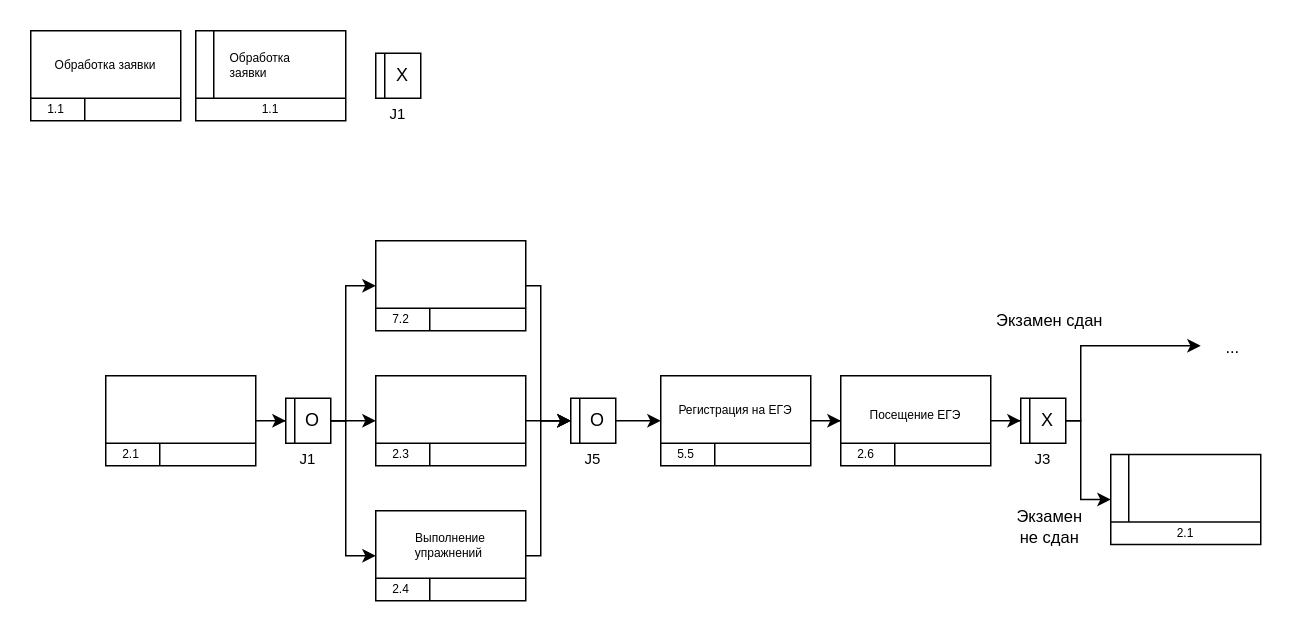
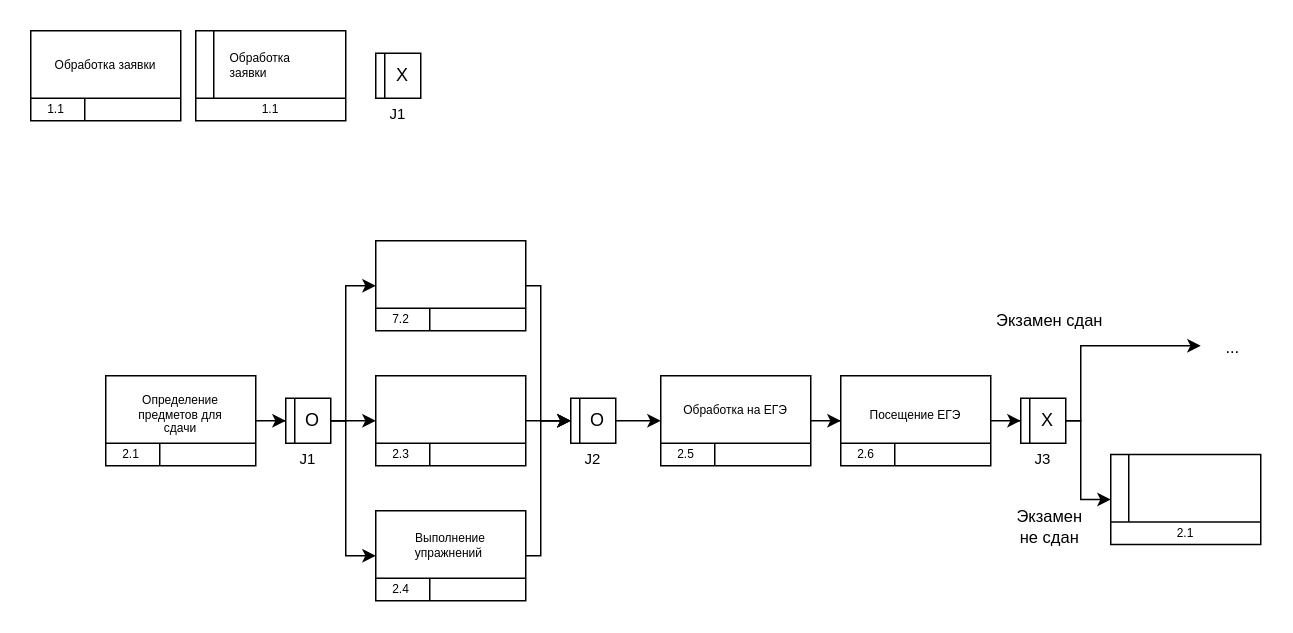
+ <mxCell id="24" value="&lt;table&gt;&lt;tbody&gt;&lt;tr&gt;&lt;td data-end=&quot;1186&quot; data-start=&quot;1179&quot; class=&quot;max-w-[calc(var(--thread-content-max-width)*2/3)]&quot;&gt;&lt;/td&gt;&lt;/tr&gt;&lt;/tbody&gt;&lt;/table&gt;&lt;table&gt;&lt;tbody&gt;&lt;tr&gt;&lt;td data-end=&quot;1221&quot; data-start=&quot;1186&quot; class=&quot;max-w-[calc(var(--thread-content-max-width)*2/3)]&quot;&gt;Определение предметов для сдачи&lt;/td&gt;&lt;/tr&gt;&lt;/tbody&gt;&lt;/table&gt;" style="text;html=1;align=center;verticalAlign=middle;whiteSpace=wrap;rounded=0;fontSize=8;" vertex="1" parent="19"><mxGeometry x="10" y="8" width="80" height="30" as="geometry" /></mxCell>
- <mxCell id="40" value="Регистрация на ЕГЭ" style="text;html=1;align=center;verticalAlign=middle;whiteSpace=wrap;rounded=0;fontSize=8;" vertex="1" parent="35"><mxGeometry x="10" y="8" width="80" height="30" as="geometry" /></mxCell>
+ <mxCell id="40" value="Обработка на ЕГЭ" style="text;html=1;align=center;verticalAlign=middle;whiteSpace=wrap;rounded=0;fontSize=8;" vertex="1" parent="35"><mxGeometry x="10" y="8" width="80" height="30" as="geometry" /></mxCell>
- <mxCell id="39" value="5.5" style="text;html=1;align=center;verticalAlign=middle;whiteSpace=wrap;rounded=0;fontSize=8;" vertex="1" parent="35"><mxGeometry x="7" y="47" width="20" height="10" as="geometry" /></mxCell>
+ <mxCell id="39" value="2.5" style="text;html=1;align=center;verticalAlign=middle;whiteSpace=wrap;rounded=0;fontSize=8;" vertex="1" parent="35"><mxGeometry x="7" y="47" width="20" height="10" as="geometry" /></mxCell>
- <mxCell id="56" value="J5" style="text;html=1;align=center;verticalAlign=middle;whiteSpace=wrap;rounded=0;fontSize=10;" vertex="1" parent="52"><mxGeometry x="3" y="35" width="24" height="10" as="geometry" /></mxCell>
+ <mxCell id="56" value="J2" style="text;html=1;align=center;verticalAlign=middle;whiteSpace=wrap;rounded=0;fontSize=10;" vertex="1" parent="52"><mxGeometry x="3" y="35" width="24" height="10" as="geometry" /></mxCell>
